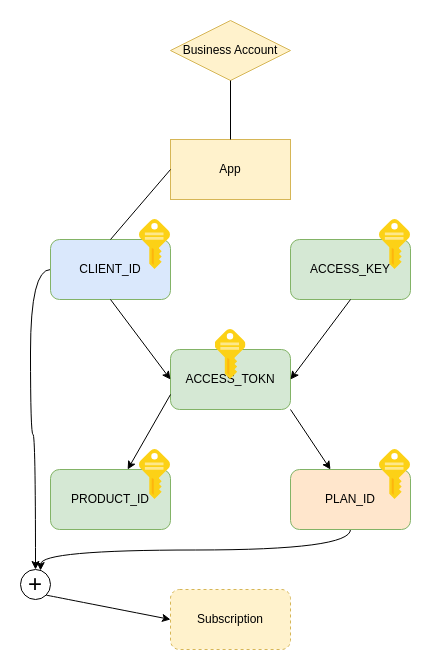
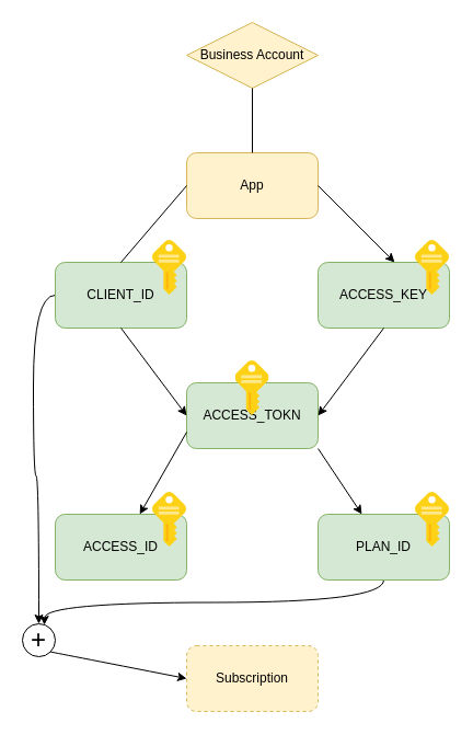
- <mxCell id="2" value="App" style="whiteSpace=wrap;html=1;fillColor=#fff2cc;strokeColor=#d6b656;rounded=0;" vertex="1" parent="1"><mxGeometry x="170" y="139" width="120" height="60" as="geometry" /></mxCell>
+ <mxCell id="2" value="App" style="rounded=1;whiteSpace=wrap;html=1;fillColor=#fff2cc;strokeColor=#d6b656;" vertex="1" parent="1"><mxGeometry x="170" y="139" width="120" height="60" as="geometry" /></mxCell>
+ <mxCell id="13" value="" style="endArrow=classic;html=1;rounded=0;exitX=1;exitY=0.5;exitDx=0;exitDy=0;entryX=0.583;entryY=0;entryDx=0;entryDy=0;entryPerimeter=0;" edge="1" parent="1" source="2" target="3"><mxGeometry width="50" height="50" relative="1" as="geometry"><mxPoint x="250" y="259" as="sourcePoint" /><mxPoint x="300" y="209" as="targetPoint" /></mxGeometry></mxCell>
- <mxCell id="5" value="CLIENT_ID" style="rounded=1;whiteSpace=wrap;html=1;fillColor=#dae8fc;strokeColor=#82b366;" vertex="1" parent="1"><mxGeometry x="50" y="239" width="120" height="60" as="geometry" /></mxCell>
+ <mxCell id="5" value="CLIENT_ID" style="rounded=1;whiteSpace=wrap;html=1;fillColor=#d5e8d4;strokeColor=#82b366;" vertex="1" parent="1"><mxGeometry x="50" y="239" width="120" height="60" as="geometry" /></mxCell>
- <mxCell id="6" value="PRODUCT_ID" style="rounded=1;whiteSpace=wrap;html=1;fillColor=#d5e8d4;strokeColor=#82b366;" vertex="1" parent="1"><mxGeometry x="50" y="469" width="120" height="60" as="geometry" /></mxCell>
+ <mxCell id="6" value="ACCESS_ID" style="rounded=1;whiteSpace=wrap;html=1;fillColor=#d5e8d4;strokeColor=#82b366;" vertex="1" parent="1"><mxGeometry x="50" y="469" width="120" height="60" as="geometry" /></mxCell>
- <mxCell id="9" value="PLAN_ID" style="rounded=1;whiteSpace=wrap;html=1;fillColor=#ffe6cc;strokeColor=#82b366;" vertex="1" parent="1"><mxGeometry x="290" y="469" width="120" height="60" as="geometry" /></mxCell>
+ <mxCell id="9" value="PLAN_ID" style="rounded=1;whiteSpace=wrap;html=1;fillColor=#d5e8d4;strokeColor=#82b366;" vertex="1" parent="1"><mxGeometry x="290" y="469" width="120" height="60" as="geometry" /></mxCell>
